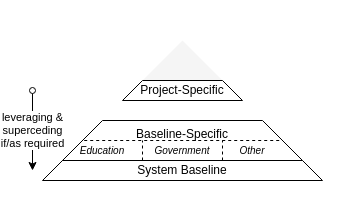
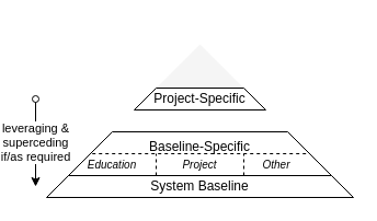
- <mxCell id="10" value="Government" style="text;html=1;strokeColor=none;fillColor=none;align=center;verticalAlign=middle;whiteSpace=wrap;rounded=0;dashed=1;fontStyle=2;fontSize=10;" vertex="1" parent="1"><mxGeometry x="140" y="140" width="60" height="20" as="geometry" /></mxCell>
+ <mxCell id="10" value="Project" style="text;html=1;strokeColor=none;fillColor=none;align=center;verticalAlign=middle;whiteSpace=wrap;rounded=0;dashed=1;fontStyle=2;fontSize=10;" vertex="1" parent="1"><mxGeometry x="140" y="140" width="60" height="20" as="geometry" /></mxCell>
